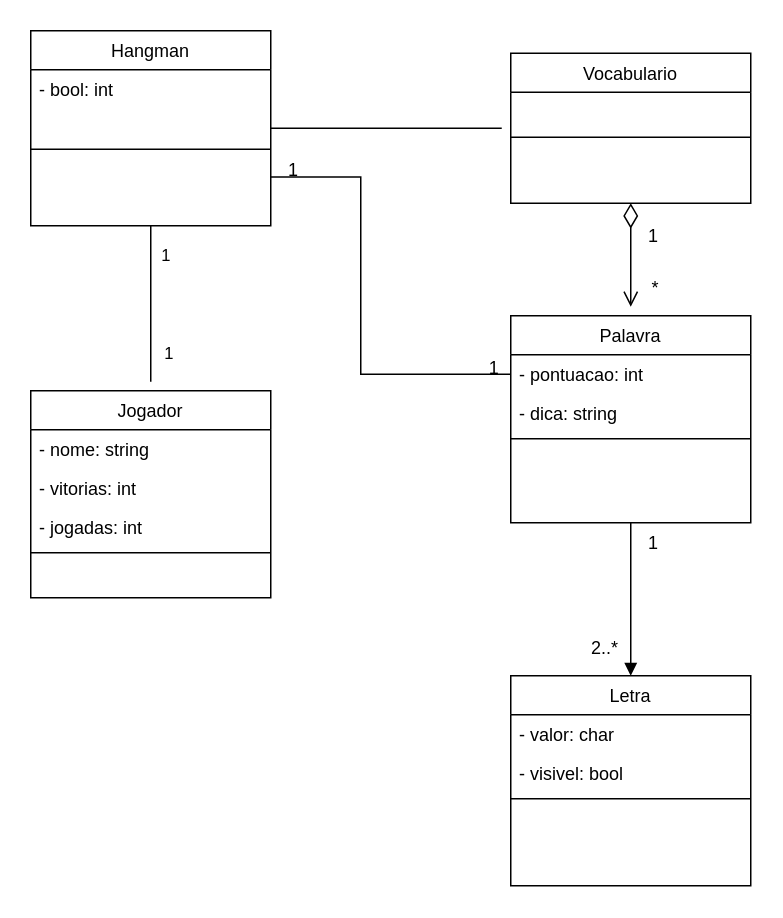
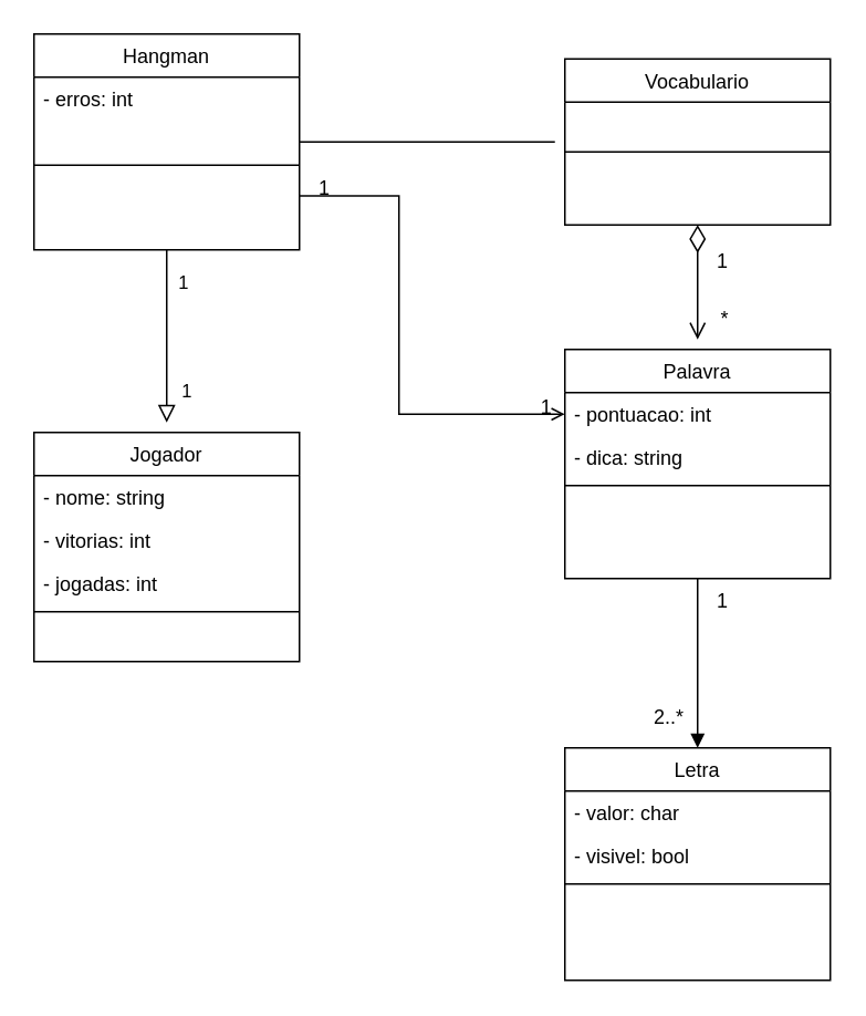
- <mxCell id="19" value="- bool: int" style="text;align=left;verticalAlign=top;spacingLeft=4;spacingRight=4;overflow=hidden;rotatable=0;points=[[0,0.5],[1,0.5]];portConstraint=eastwest;" parent="18" vertex="1"><mxGeometry y="26" width="160" height="26" as="geometry" /></mxCell>
+ <mxCell id="19" value="- erros: int" style="text;align=left;verticalAlign=top;spacingLeft=4;spacingRight=4;overflow=hidden;rotatable=0;points=[[0,0.5],[1,0.5]];portConstraint=eastwest;" parent="18" vertex="1"><mxGeometry y="26" width="160" height="26" as="geometry" /></mxCell>
- <mxCell id="15" value="1" style="edgeStyle=orthogonalEdgeStyle;rounded=0;orthogonalLoop=1;jettySize=auto;html=1;startArrow=none;startFill=0;startSize=14;endSize=8;targetPerimeterSpacing=6;strokeWidth=1;endArrow=none;endFill=0;" edge="1" parent="1" source="18" target="2"><mxGeometry x="-0.62" y="10" relative="1" as="geometry"><mxPoint x="119.5" y="175" as="sourcePoint" /><mxPoint x="119.5" y="254" as="targetPoint" /><mxPoint as="offset" /></mxGeometry></mxCell>
+ <mxCell id="15" value="1" style="edgeStyle=orthogonalEdgeStyle;rounded=0;orthogonalLoop=1;jettySize=auto;html=1;startArrow=none;startFill=0;startSize=14;endSize=8;targetPerimeterSpacing=6;strokeWidth=1;endArrow=block;endFill=0;" edge="1" parent="1" source="18" target="2"><mxGeometry x="-0.62" y="10" relative="1" as="geometry"><mxPoint x="119.5" y="175" as="sourcePoint" /><mxPoint x="119.5" y="254" as="targetPoint" /><mxPoint as="offset" /></mxGeometry></mxCell>
- <mxCell id="32" value="" style="endArrow=none;shadow=0;strokeWidth=1;rounded=0;endFill=0;edgeStyle=elbowEdgeStyle;elbow=horizontal;entryX=0;entryY=0.5;entryDx=0;entryDy=0;exitX=1;exitY=0.75;exitDx=0;exitDy=0;" edge="1" parent="1" source="18" target="8"><mxGeometry x="0.5" y="41" relative="1" as="geometry"><mxPoint x="190" y="210" as="sourcePoint" /><mxPoint x="300" y="210" as="targetPoint" /><mxPoint x="-40" y="32" as="offset" /><Array as="points"><mxPoint x="240" y="210" /></Array></mxGeometry></mxCell>
+ <mxCell id="32" value="" style="endArrow=open;shadow=0;strokeWidth=1;rounded=0;endFill=0;edgeStyle=elbowEdgeStyle;elbow=horizontal;entryX=0;entryY=0.5;entryDx=0;entryDy=0;exitX=1;exitY=0.75;exitDx=0;exitDy=0;" edge="1" parent="1" source="18" target="8"><mxGeometry x="0.5" y="41" relative="1" as="geometry"><mxPoint x="190" y="210" as="sourcePoint" /><mxPoint x="300" y="210" as="targetPoint" /><mxPoint x="-40" y="32" as="offset" /><Array as="points"><mxPoint x="240" y="210" /></Array></mxGeometry></mxCell>
